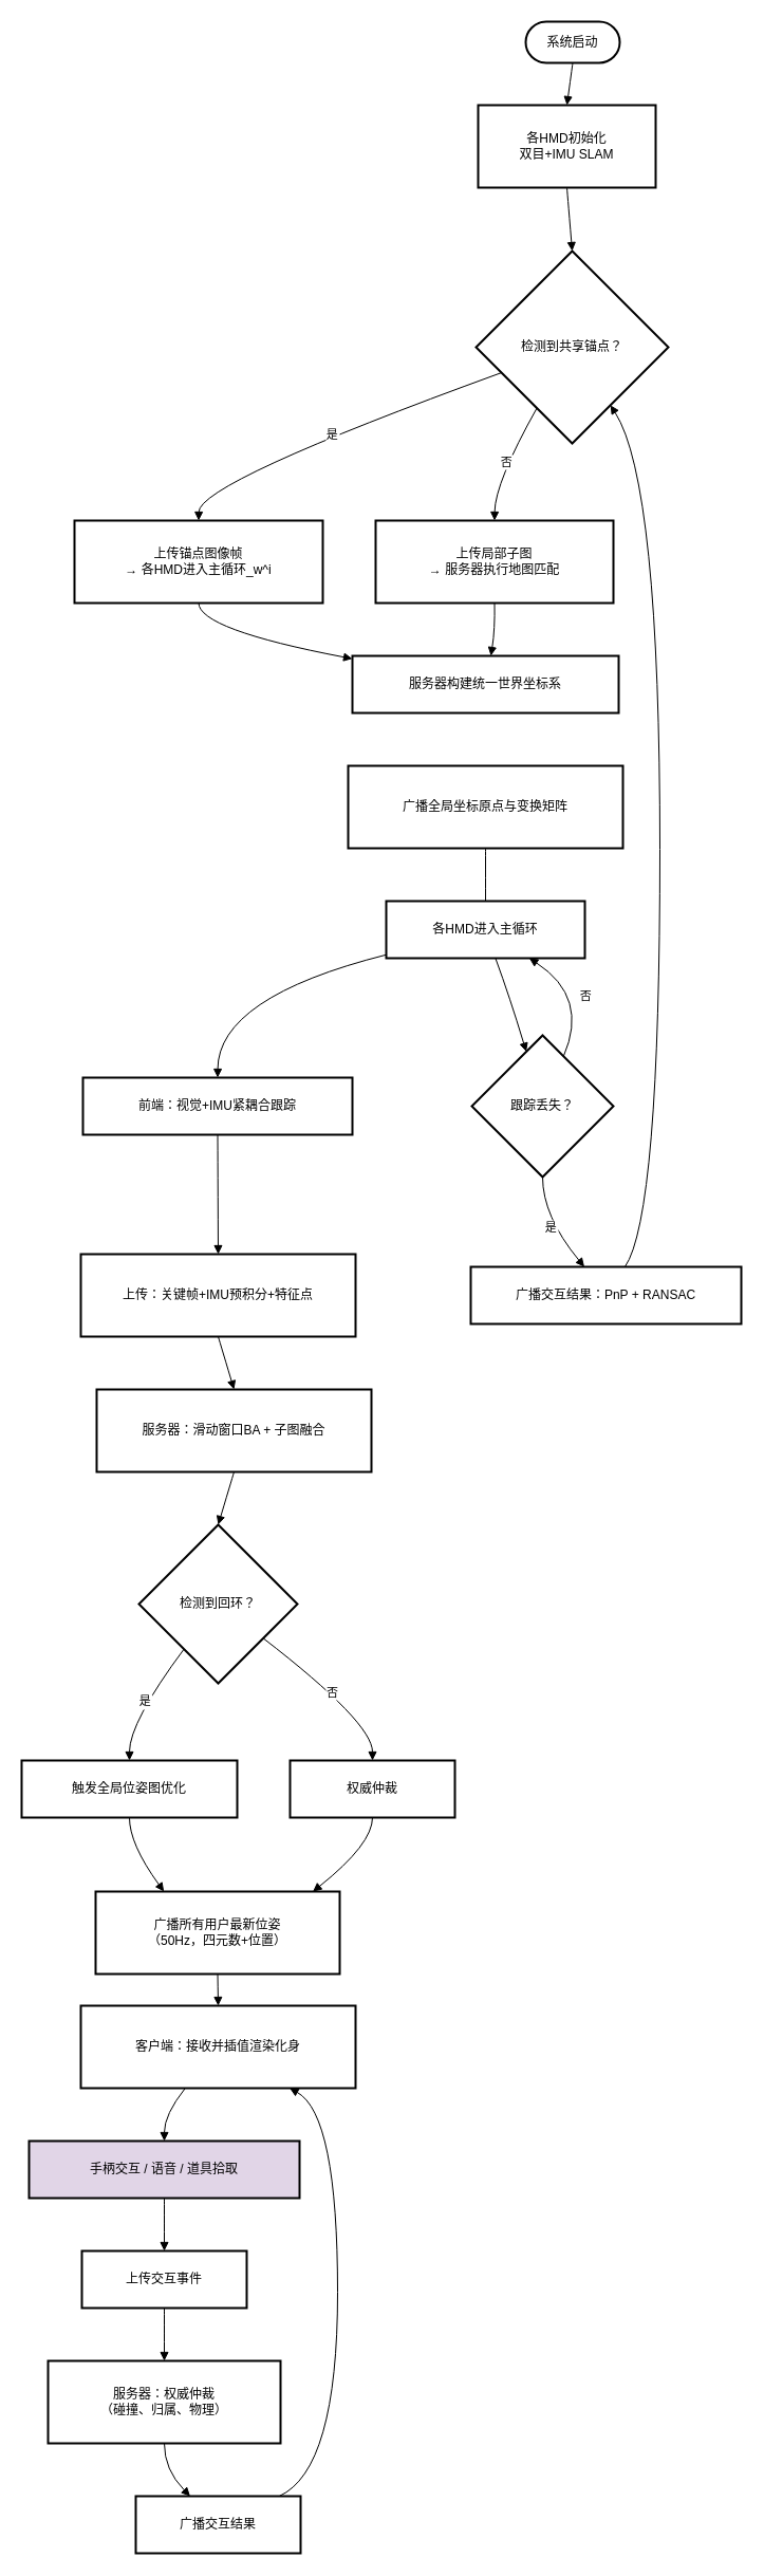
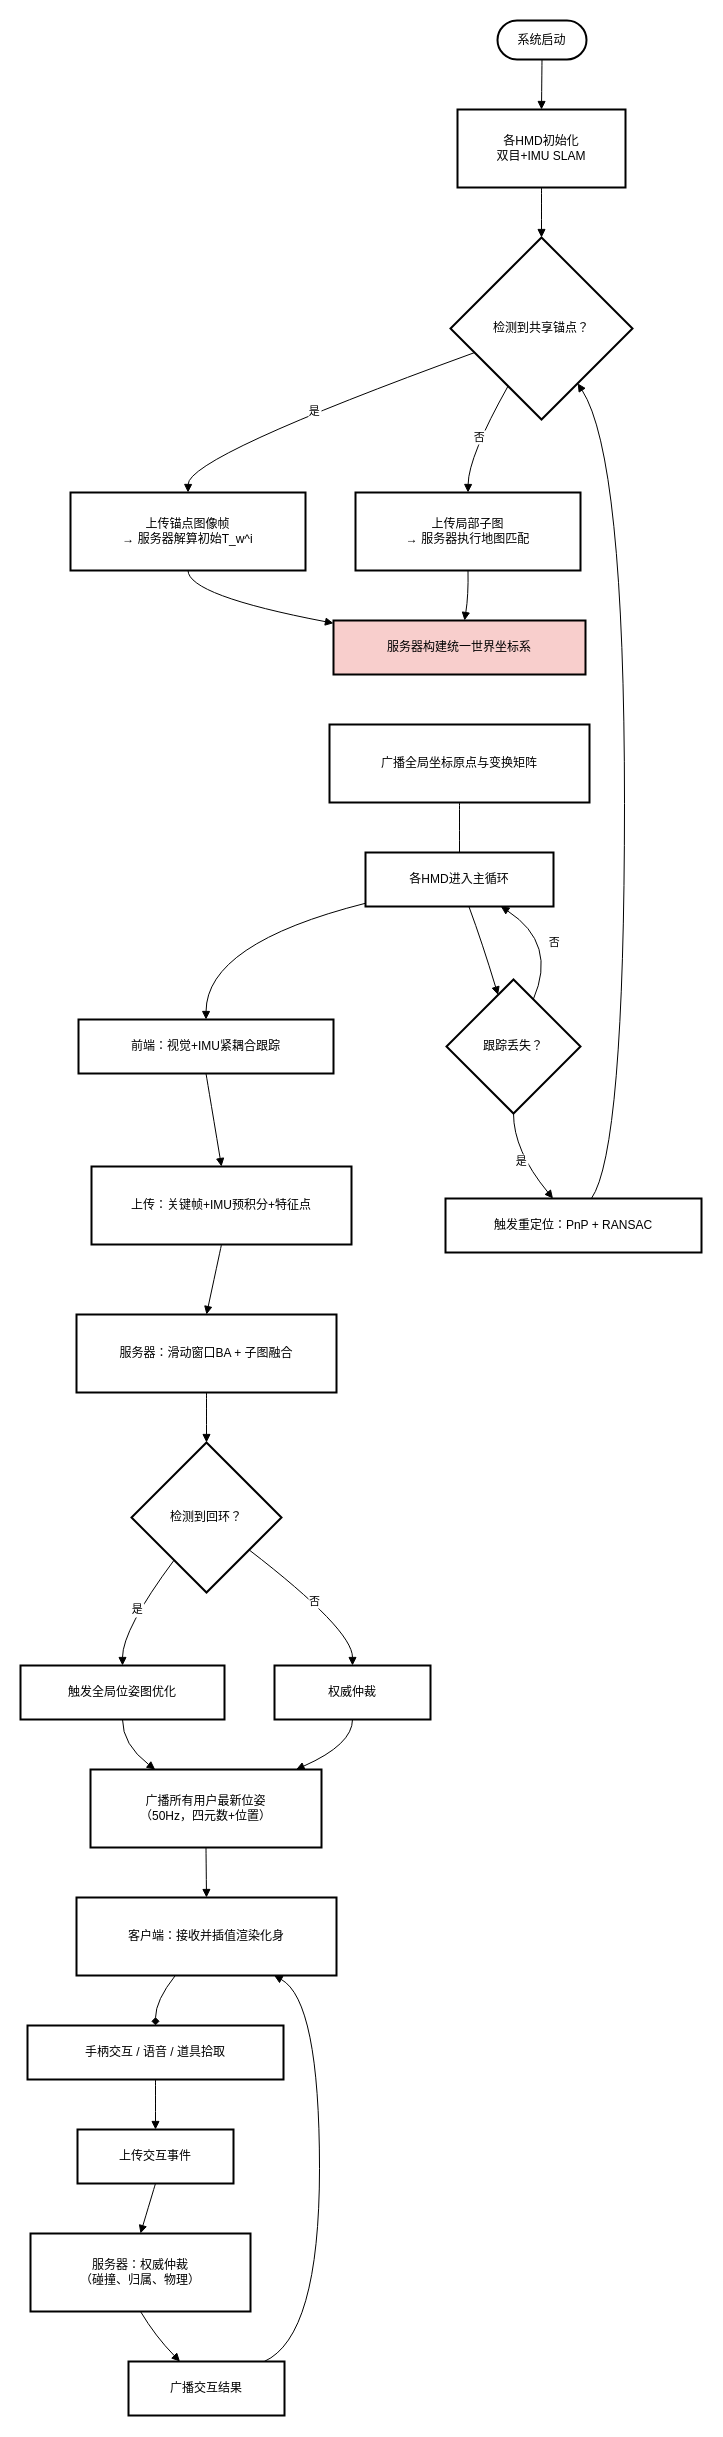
- <mxCell id="3" value="各HMD初始化&#10;双目+IMU SLAM" style="whiteSpace=wrap;strokeWidth=2;" vertex="1" parent="1"><mxGeometry x="452" y="99" width="168" height="78" as="geometry" /></mxCell>
+ <mxCell id="3" value="各HMD初始化&#10;双目+IMU SLAM" style="whiteSpace=wrap;strokeWidth=2;" vertex="1" parent="1"><mxGeometry x="457" y="109" width="168" height="78" as="geometry" /></mxCell>
- <mxCell id="5" value="上传锚点图像帧&#10;→ 各HMD进入主循环_w^i" style="whiteSpace=wrap;strokeWidth=2;" vertex="1" parent="1"><mxGeometry x="70" y="492" width="235" height="78" as="geometry" /></mxCell>
+ <mxCell id="5" value="上传锚点图像帧&#10;→ 服务器解算初始T_w^i" style="whiteSpace=wrap;strokeWidth=2;" vertex="1" parent="1"><mxGeometry x="70" y="492" width="235" height="78" as="geometry" /></mxCell>
- <mxCell id="7" value="服务器构建统一世界坐标系" style="whiteSpace=wrap;strokeWidth=2;" vertex="1" parent="1"><mxGeometry x="333" y="620" width="252" height="54" as="geometry" /></mxCell>
+ <mxCell id="7" value="服务器构建统一世界坐标系" style="whiteSpace=wrap;strokeWidth=2;fillColor=#f8cecc;" vertex="1" parent="1"><mxGeometry x="333" y="620" width="252" height="54" as="geometry" /></mxCell>
- <mxCell id="11" value="上传：关键帧+IMU预积分+特征点" style="whiteSpace=wrap;strokeWidth=2;" vertex="1" parent="1"><mxGeometry x="76" y="1186" width="260" height="78" as="geometry" /></mxCell>
+ <mxCell id="11" value="上传：关键帧+IMU预积分+特征点" style="whiteSpace=wrap;strokeWidth=2;" vertex="1" parent="1"><mxGeometry x="91" y="1166" width="260" height="78" as="geometry" /></mxCell>
- <mxCell id="23" value="广播交互结果：PnP + RANSAC" style="whiteSpace=wrap;strokeWidth=2;" vertex="1" parent="1"><mxGeometry x="445" y="1198" width="256" height="54" as="geometry" /></mxCell>
+ <mxCell id="23" value="触发重定位：PnP + RANSAC" style="whiteSpace=wrap;strokeWidth=2;" vertex="1" parent="1"><mxGeometry x="445" y="1198" width="256" height="54" as="geometry" /></mxCell>
- <mxCell id="12" value="服务器：滑动窗口BA + 子图融合" style="whiteSpace=wrap;strokeWidth=2;" vertex="1" parent="1"><mxGeometry x="91" y="1314" width="260" height="78" as="geometry" /></mxCell>
+ <mxCell id="12" value="服务器：滑动窗口BA + 子图融合" style="whiteSpace=wrap;strokeWidth=2;" vertex="1" parent="1"><mxGeometry x="76" y="1314" width="260" height="78" as="geometry" /></mxCell>
- <mxCell id="16" value="广播所有用户最新位姿&#10;（50Hz，四元数+位置）" style="whiteSpace=wrap;strokeWidth=2;" vertex="1" parent="1"><mxGeometry x="90" y="1789" width="231" height="78" as="geometry" /></mxCell>
+ <mxCell id="16" value="广播所有用户最新位姿&#10;（50Hz，四元数+位置）" style="whiteSpace=wrap;strokeWidth=2;" vertex="1" parent="1"><mxGeometry x="90" y="1769" width="231" height="78" as="geometry" /></mxCell>
- <mxCell id="40" value="" style="curved=1;startArrow=none;endArrow=block;exitX=0.38;exitY=1;entryX=0.5;entryY=0;rounded=0;" edge="1" parent="1" source="17" target="18"><mxGeometry relative="1" as="geometry"><Array as="points"><mxPoint x="155" y="2000" /></Array></mxGeometry></mxCell>
+ <mxCell id="40" value="" style="curved=1;startArrow=none;endArrow=diamond;exitX=0.38;exitY=1;entryX=0.5;entryY=0;rounded=0;" edge="1" parent="1" source="17" target="18"><mxGeometry relative="1" as="geometry"><Array as="points"><mxPoint x="155" y="2000" /></Array></mxGeometry></mxCell>
- <mxCell id="18" value="手柄交互 / 语音 / 道具拾取" style="whiteSpace=wrap;strokeWidth=2;fillColor=#e1d5e7;" vertex="1" parent="1"><mxGeometry x="27" y="2025" width="256" height="54" as="geometry" /></mxCell>
+ <mxCell id="18" value="手柄交互 / 语音 / 道具拾取" style="whiteSpace=wrap;strokeWidth=2;" vertex="1" parent="1"><mxGeometry x="27" y="2025" width="256" height="54" as="geometry" /></mxCell>
- <mxCell id="20" value="服务器：权威仲裁&#10;（碰撞、归属、物理）" style="whiteSpace=wrap;strokeWidth=2;" vertex="1" parent="1"><mxGeometry x="45" y="2233" width="220" height="78" as="geometry" /></mxCell>
+ <mxCell id="20" value="服务器：权威仲裁&#10;（碰撞、归属、物理）" style="whiteSpace=wrap;strokeWidth=2;" vertex="1" parent="1"><mxGeometry x="30" y="2233" width="220" height="78" as="geometry" /></mxCell>
